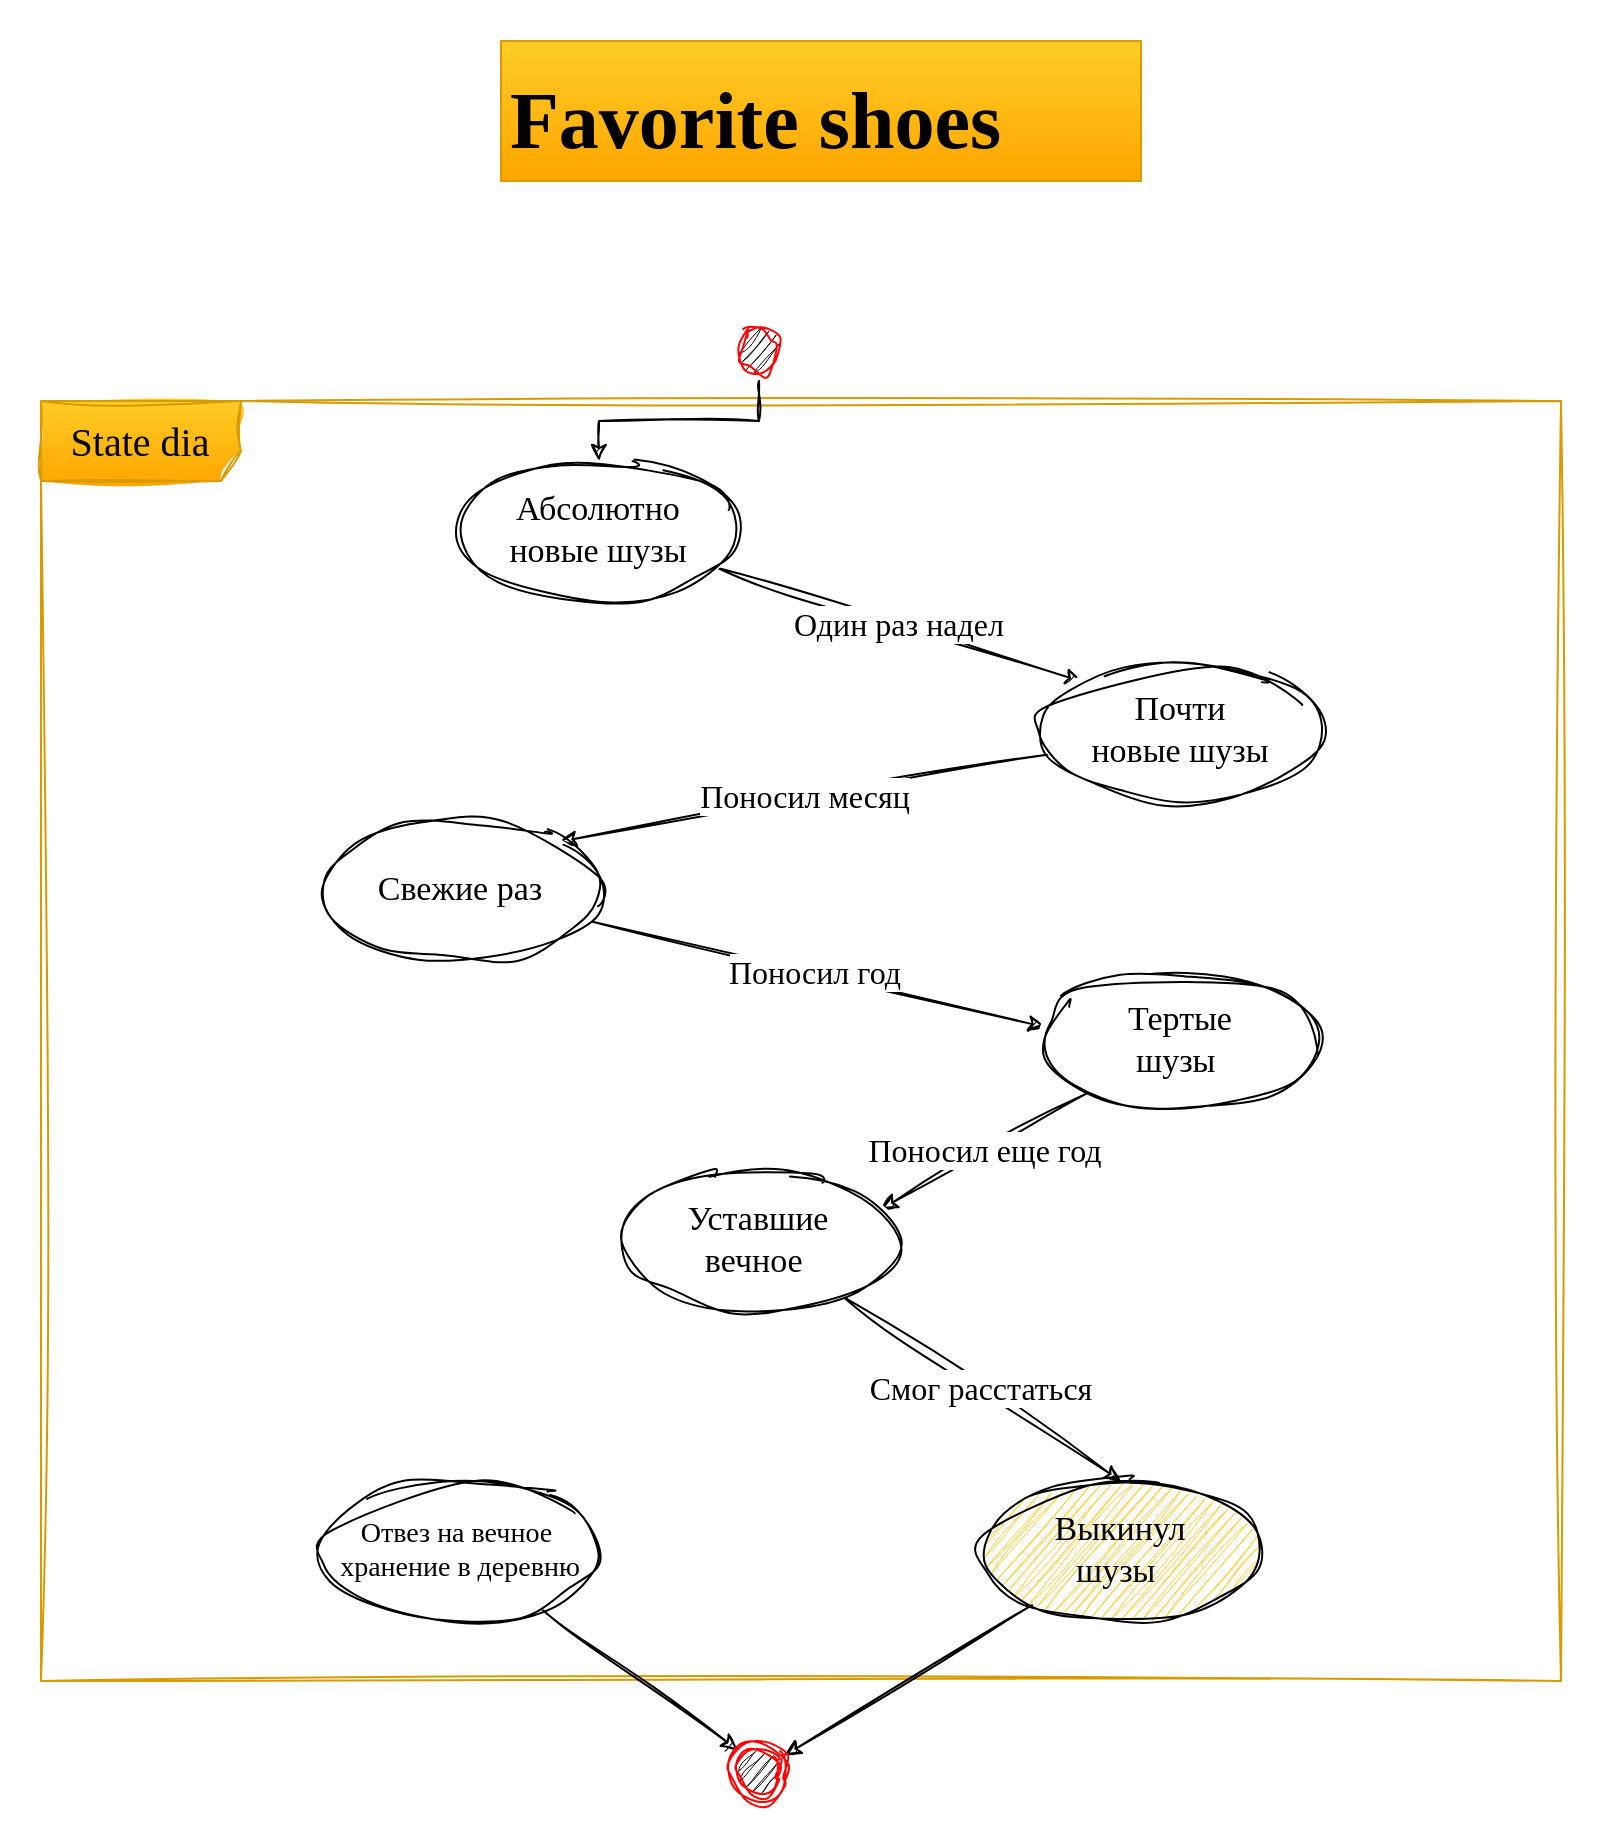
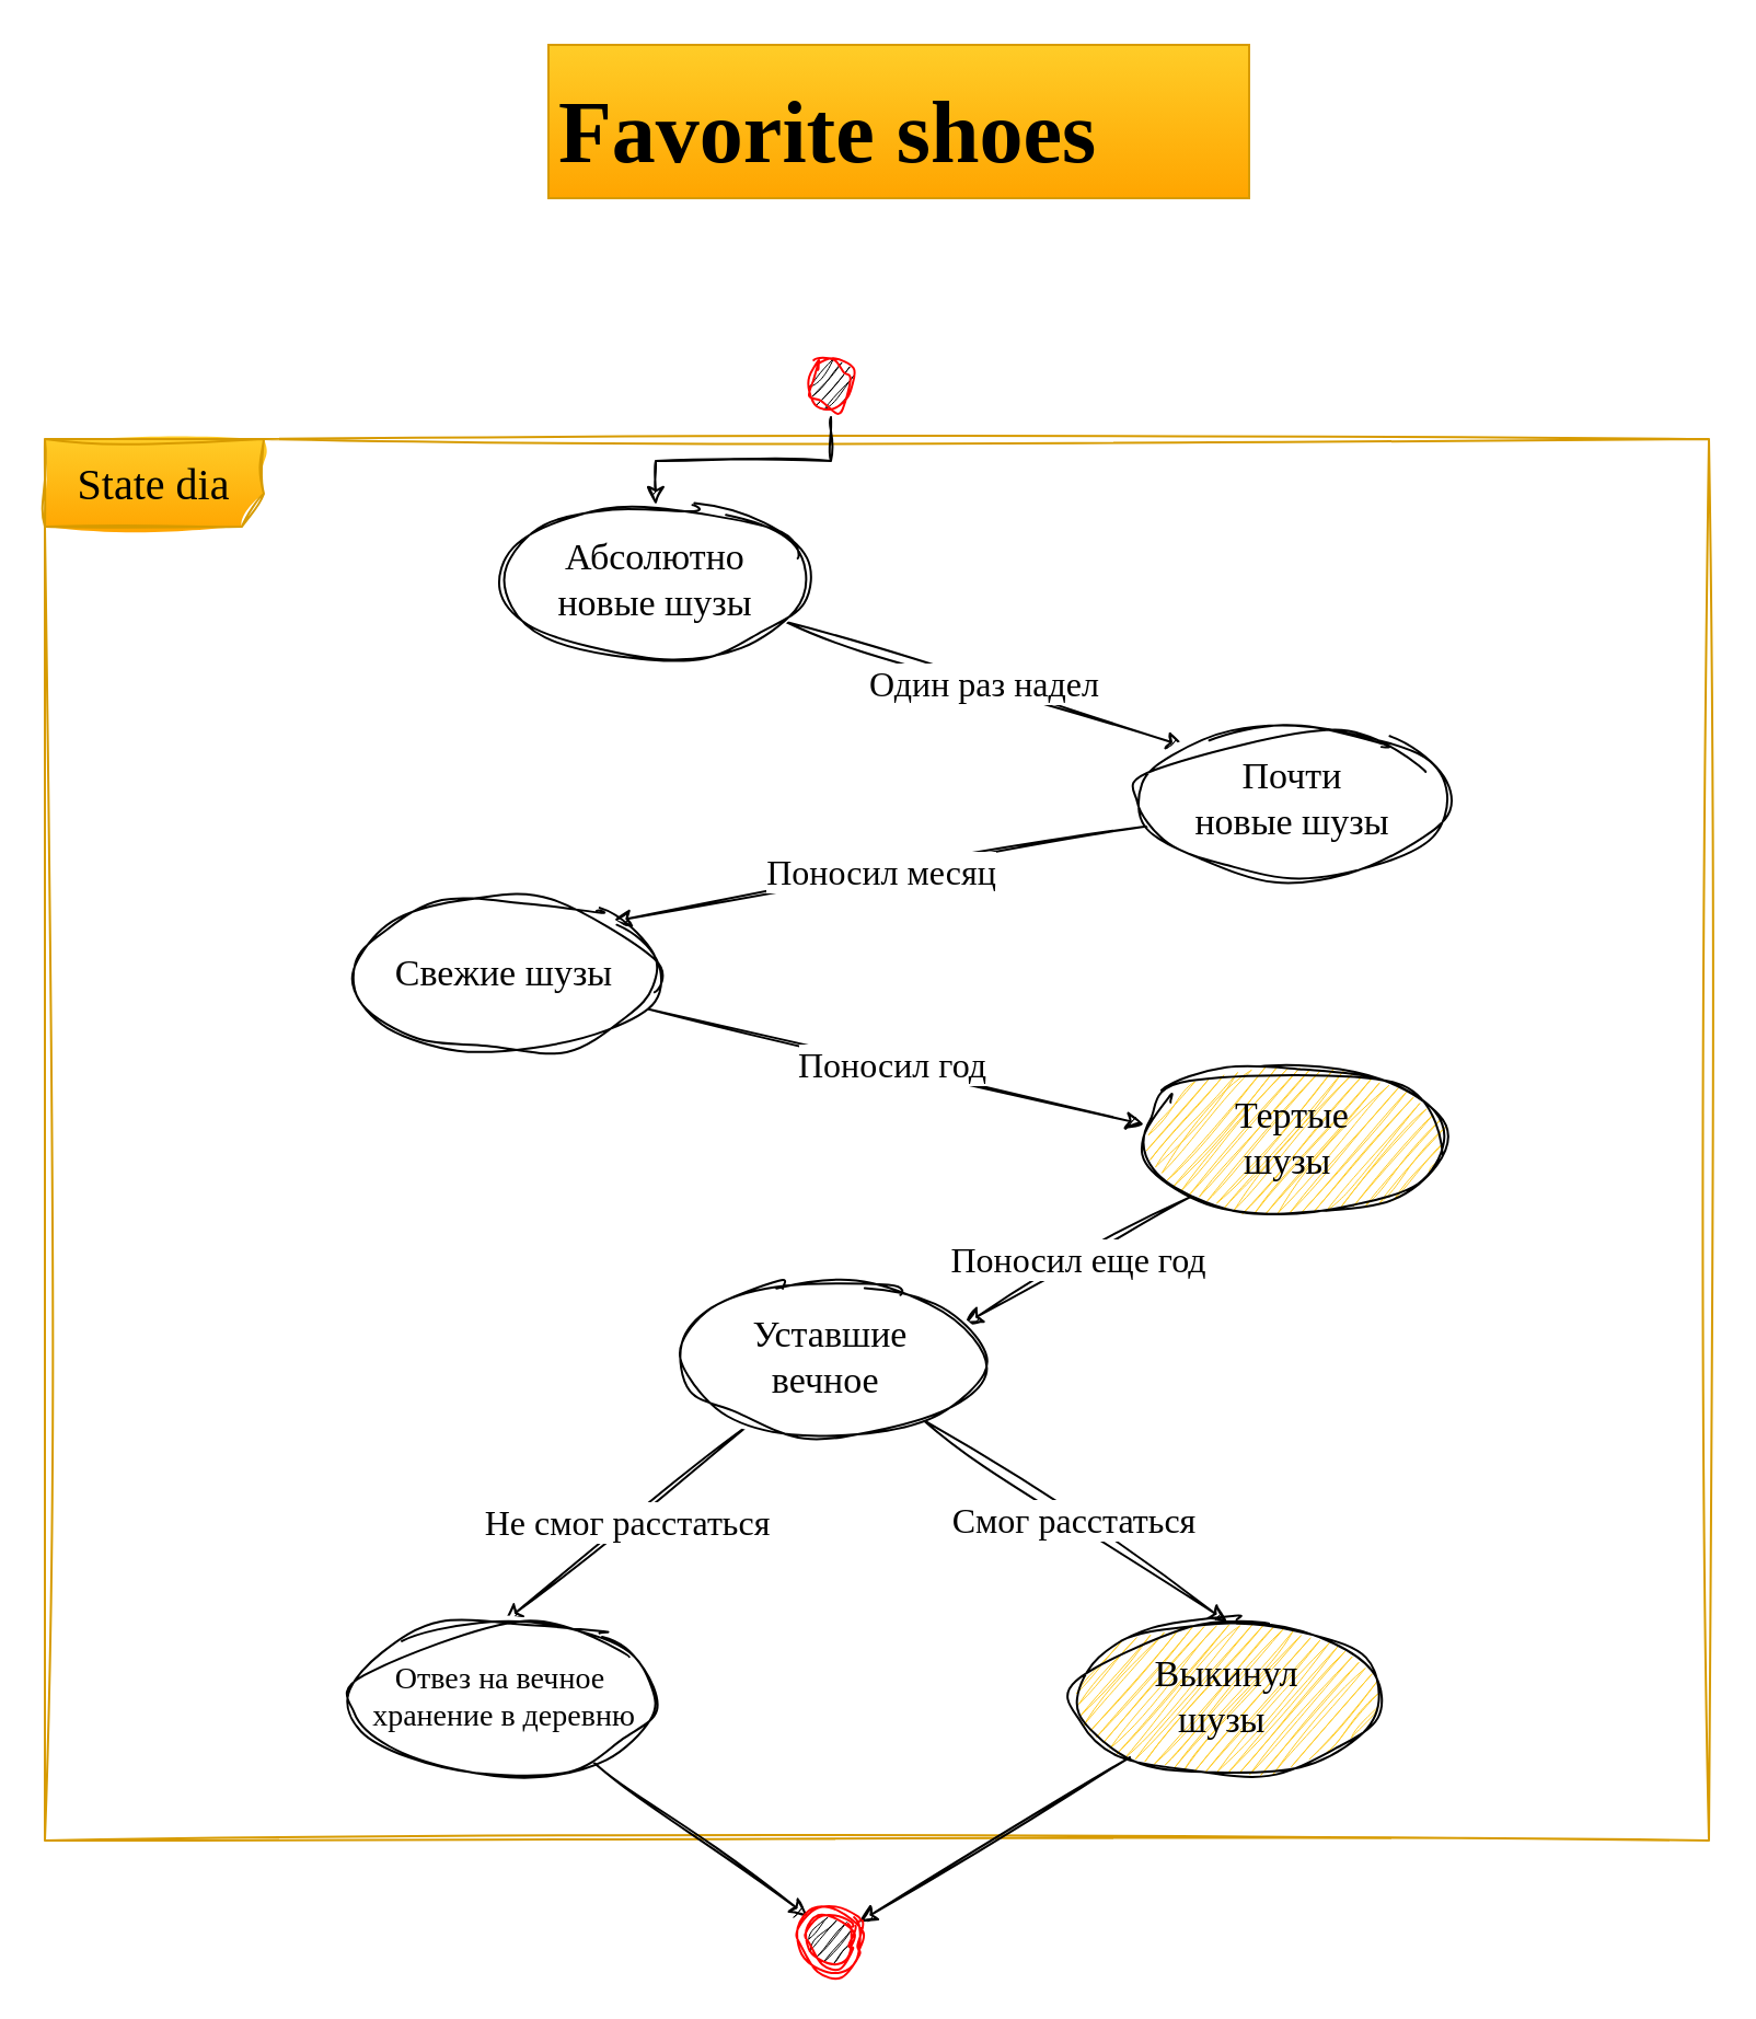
- <mxCell id="11" value="Свежие раз" style="ellipse;whiteSpace=wrap;html=1;sketch=1;hachureGap=4;jiggle=2;curveFitting=1;fontFamily=Architects Daughter;fontSource=https%3A%2F%2Ffonts.googleapis.com%2Fcss%3Ffamily%3DArchitects%2BDaughter;fontSize=17;" vertex="1" parent="1"><mxGeometry x="160" y="410" width="140" height="70" as="geometry" /></mxCell>
+ <mxCell id="11" value="Свежие шузы" style="ellipse;whiteSpace=wrap;html=1;sketch=1;hachureGap=4;jiggle=2;curveFitting=1;fontFamily=Architects Daughter;fontSource=https%3A%2F%2Ffonts.googleapis.com%2Fcss%3Ffamily%3DArchitects%2BDaughter;fontSize=17;" vertex="1" parent="1"><mxGeometry x="160" y="410" width="140" height="70" as="geometry" /></mxCell>
- <mxCell id="13" value="Тертые &lt;br&gt;шузы&amp;nbsp;&lt;br&gt;" style="ellipse;whiteSpace=wrap;html=1;sketch=1;hachureGap=4;jiggle=2;curveFitting=1;fontFamily=Architects Daughter;fontSource=https%3A%2F%2Ffonts.googleapis.com%2Fcss%3Ffamily%3DArchitects%2BDaughter;fontSize=17;" vertex="1" parent="1"><mxGeometry x="520" y="485" width="140" height="70" as="geometry" /></mxCell>
+ <mxCell id="13" value="Тертые &lt;br&gt;шузы&amp;nbsp;&lt;br&gt;" style="ellipse;whiteSpace=wrap;html=1;sketch=1;hachureGap=4;jiggle=2;curveFitting=1;fontFamily=Architects Daughter;fontSource=https%3A%2F%2Ffonts.googleapis.com%2Fcss%3Ffamily%3DArchitects%2BDaughter;fontSize=17;fillColor=#ffcd28;" vertex="1" parent="1"><mxGeometry x="520" y="485" width="140" height="70" as="geometry" /></mxCell>
+ <mxCell id="14" value="Не смог расстаться" style="rounded=0;sketch=1;hachureGap=4;jiggle=2;curveFitting=1;orthogonalLoop=1;jettySize=auto;html=1;fontFamily=Architects Daughter;fontSource=https%3A%2F%2Ffonts.googleapis.com%2Fcss%3Ffamily%3DArchitects%2BDaughter;fontSize=16;entryX=0.5;entryY=0;entryDx=0;entryDy=0;" edge="1" parent="1" source="16" target="20"><mxGeometry relative="1" as="geometry"><mxPoint x="379" y="735" as="targetPoint" /></mxGeometry></mxCell>
